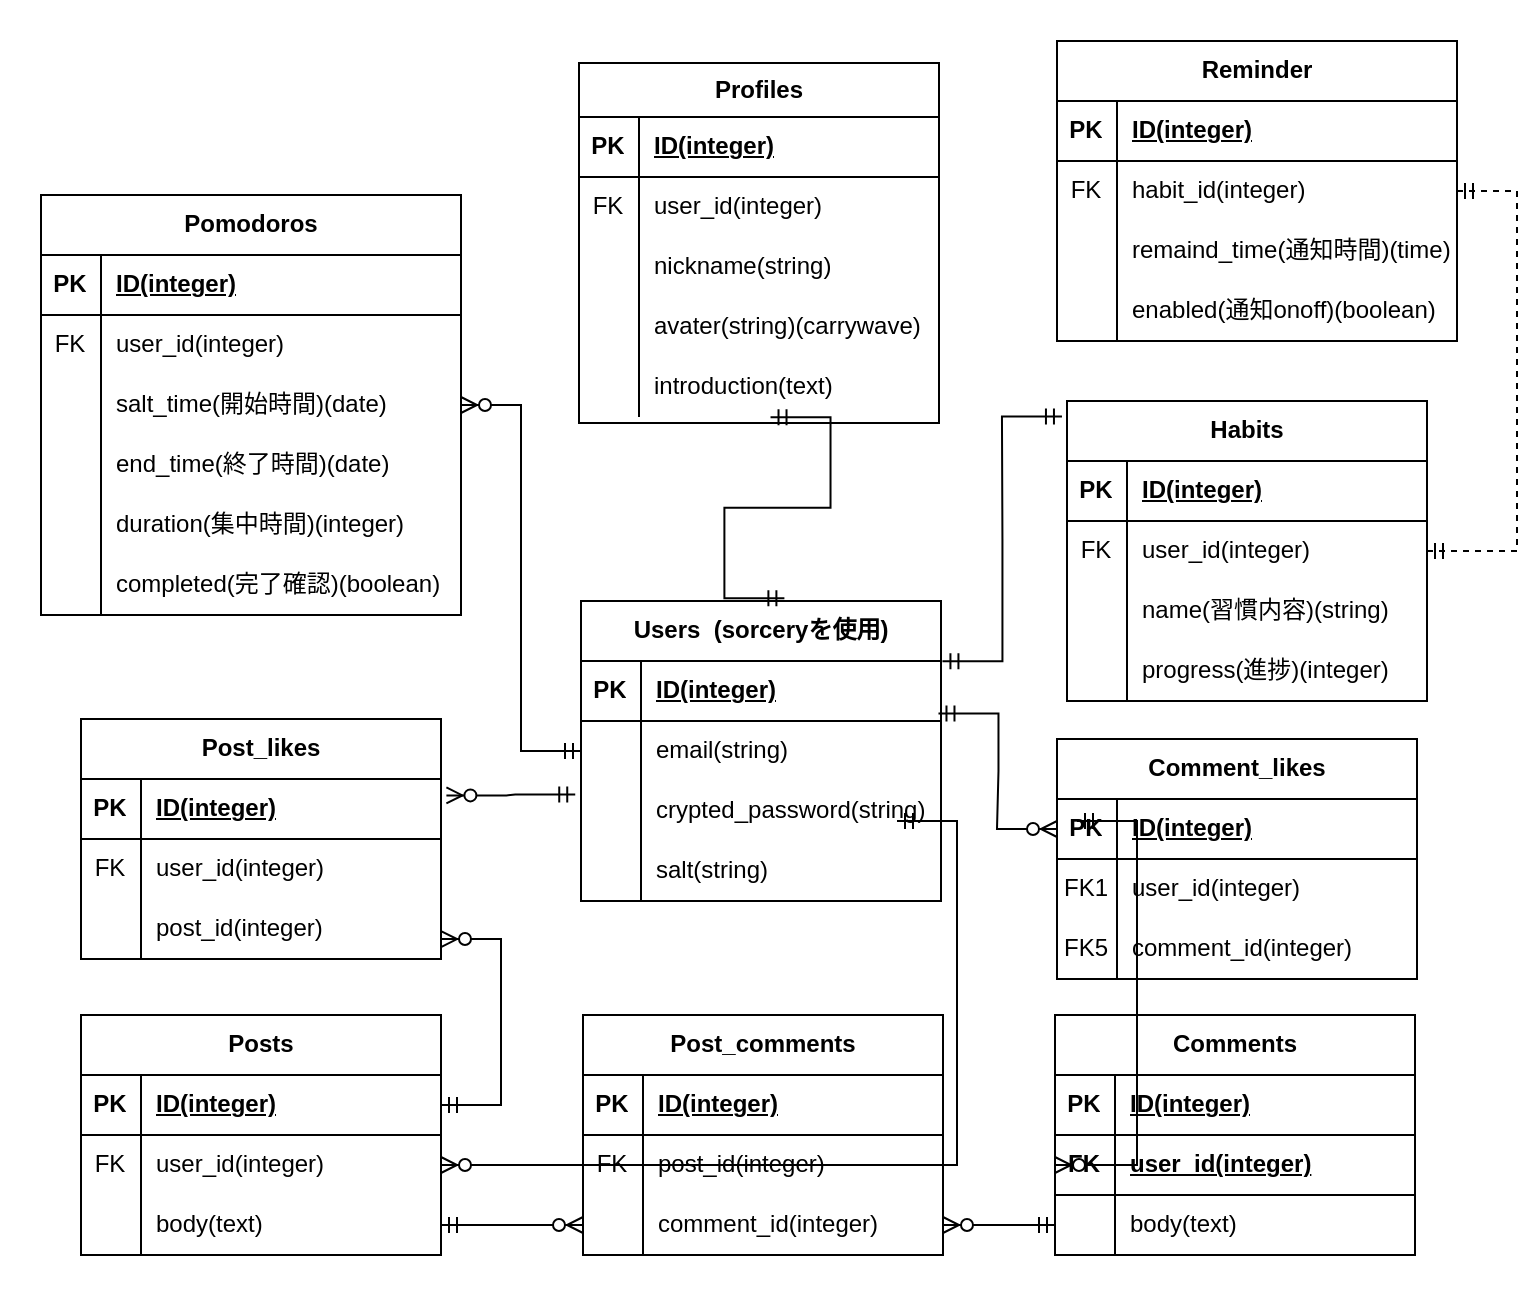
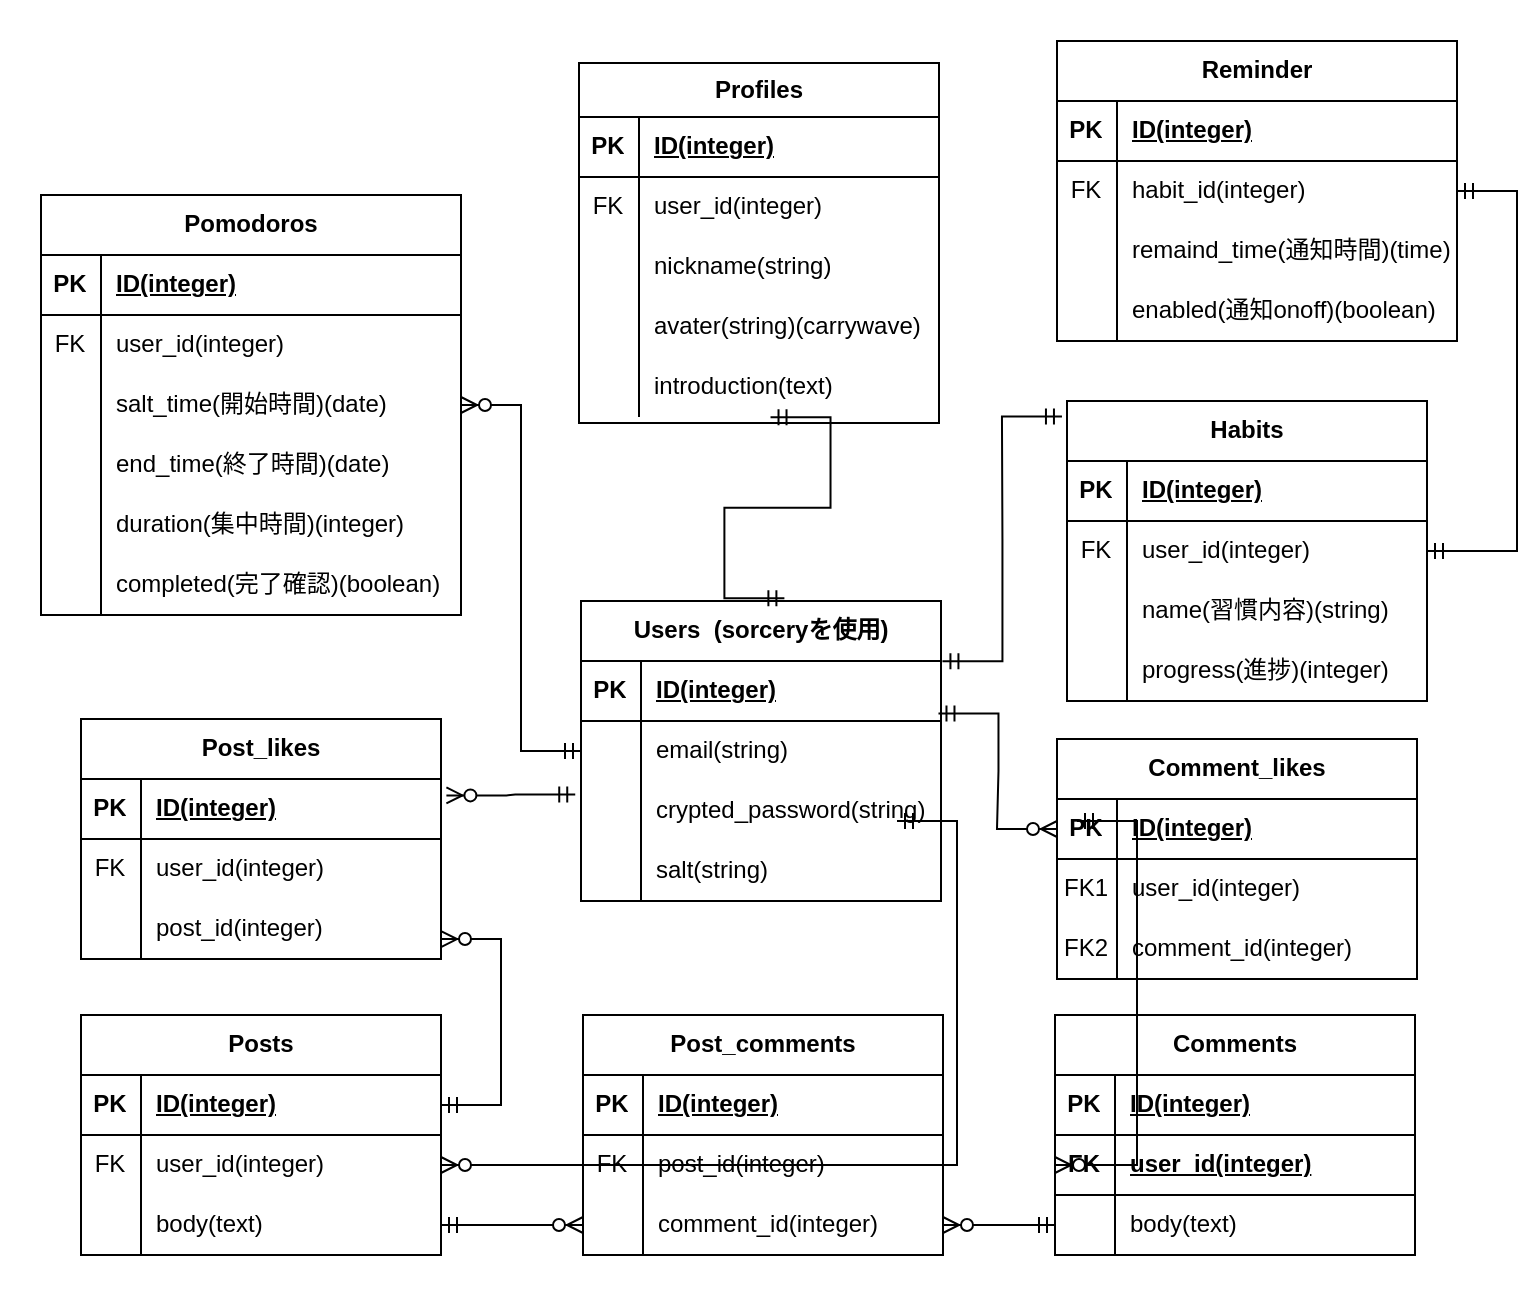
- <mxCell id="136" value="" style="edgeStyle=entityRelationEdgeStyle;fontSize=12;html=1;endArrow=ERmandOne;startArrow=ERmandOne;rounded=0;dashed=1;" edge="1" parent="1" source="15" target="123"><mxGeometry width="100" height="100" relative="1" as="geometry"><mxPoint x="428" y="390" as="sourcePoint" /><mxPoint x="528" y="290" as="targetPoint" /></mxGeometry></mxCell>
+ <mxCell id="136" value="" style="edgeStyle=entityRelationEdgeStyle;fontSize=12;html=1;endArrow=ERmandOne;startArrow=ERmandOne;rounded=0;" edge="1" parent="1" source="15" target="123"><mxGeometry width="100" height="100" relative="1" as="geometry"><mxPoint x="428" y="390" as="sourcePoint" /><mxPoint x="528" y="290" as="targetPoint" /></mxGeometry></mxCell>
- <mxCell id="95" value="FK5" style="shape=partialRectangle;connectable=0;fillColor=none;top=0;left=0;bottom=0;right=0;editable=1;overflow=hidden;whiteSpace=wrap;html=1;" parent="94" vertex="1"><mxGeometry width="30" height="30" as="geometry"><mxRectangle width="30" height="30" as="alternateBounds" /></mxGeometry></mxCell>
+ <mxCell id="95" value="FK2" style="shape=partialRectangle;connectable=0;fillColor=none;top=0;left=0;bottom=0;right=0;editable=1;overflow=hidden;whiteSpace=wrap;html=1;" parent="94" vertex="1"><mxGeometry width="30" height="30" as="geometry"><mxRectangle width="30" height="30" as="alternateBounds" /></mxGeometry></mxCell>
